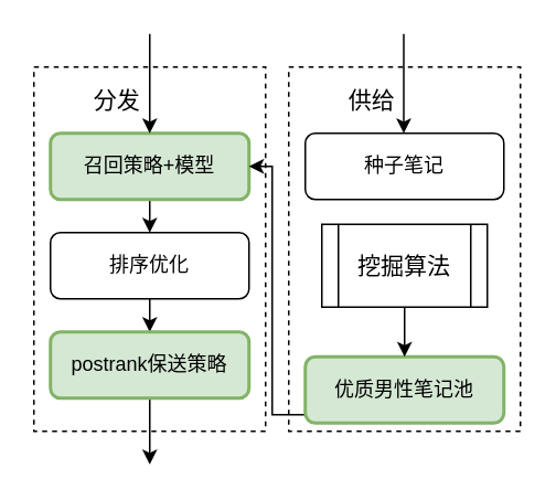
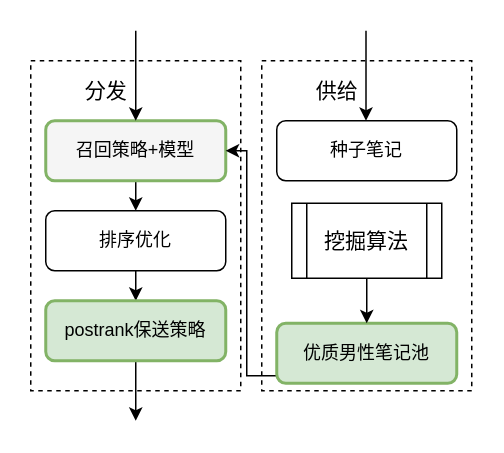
- <mxCell id="6" value="召回策略+模型" style="rounded=1;whiteSpace=wrap;html=1;fontSize=12;glass=0;strokeWidth=2;shadow=0;strokeColor=#82b366;fillColor=#d5e8d4;" vertex="1" parent="1"><mxGeometry x="30" y="80" width="120" height="40" as="geometry" /></mxCell>
+ <mxCell id="6" value="召回策略+模型" style="rounded=1;whiteSpace=wrap;html=1;fontSize=12;glass=0;strokeWidth=2;shadow=0;strokeColor=#82b366;fillColor=#f5f5f5;" vertex="1" parent="1"><mxGeometry x="30" y="80" width="120" height="40" as="geometry" /></mxCell>
